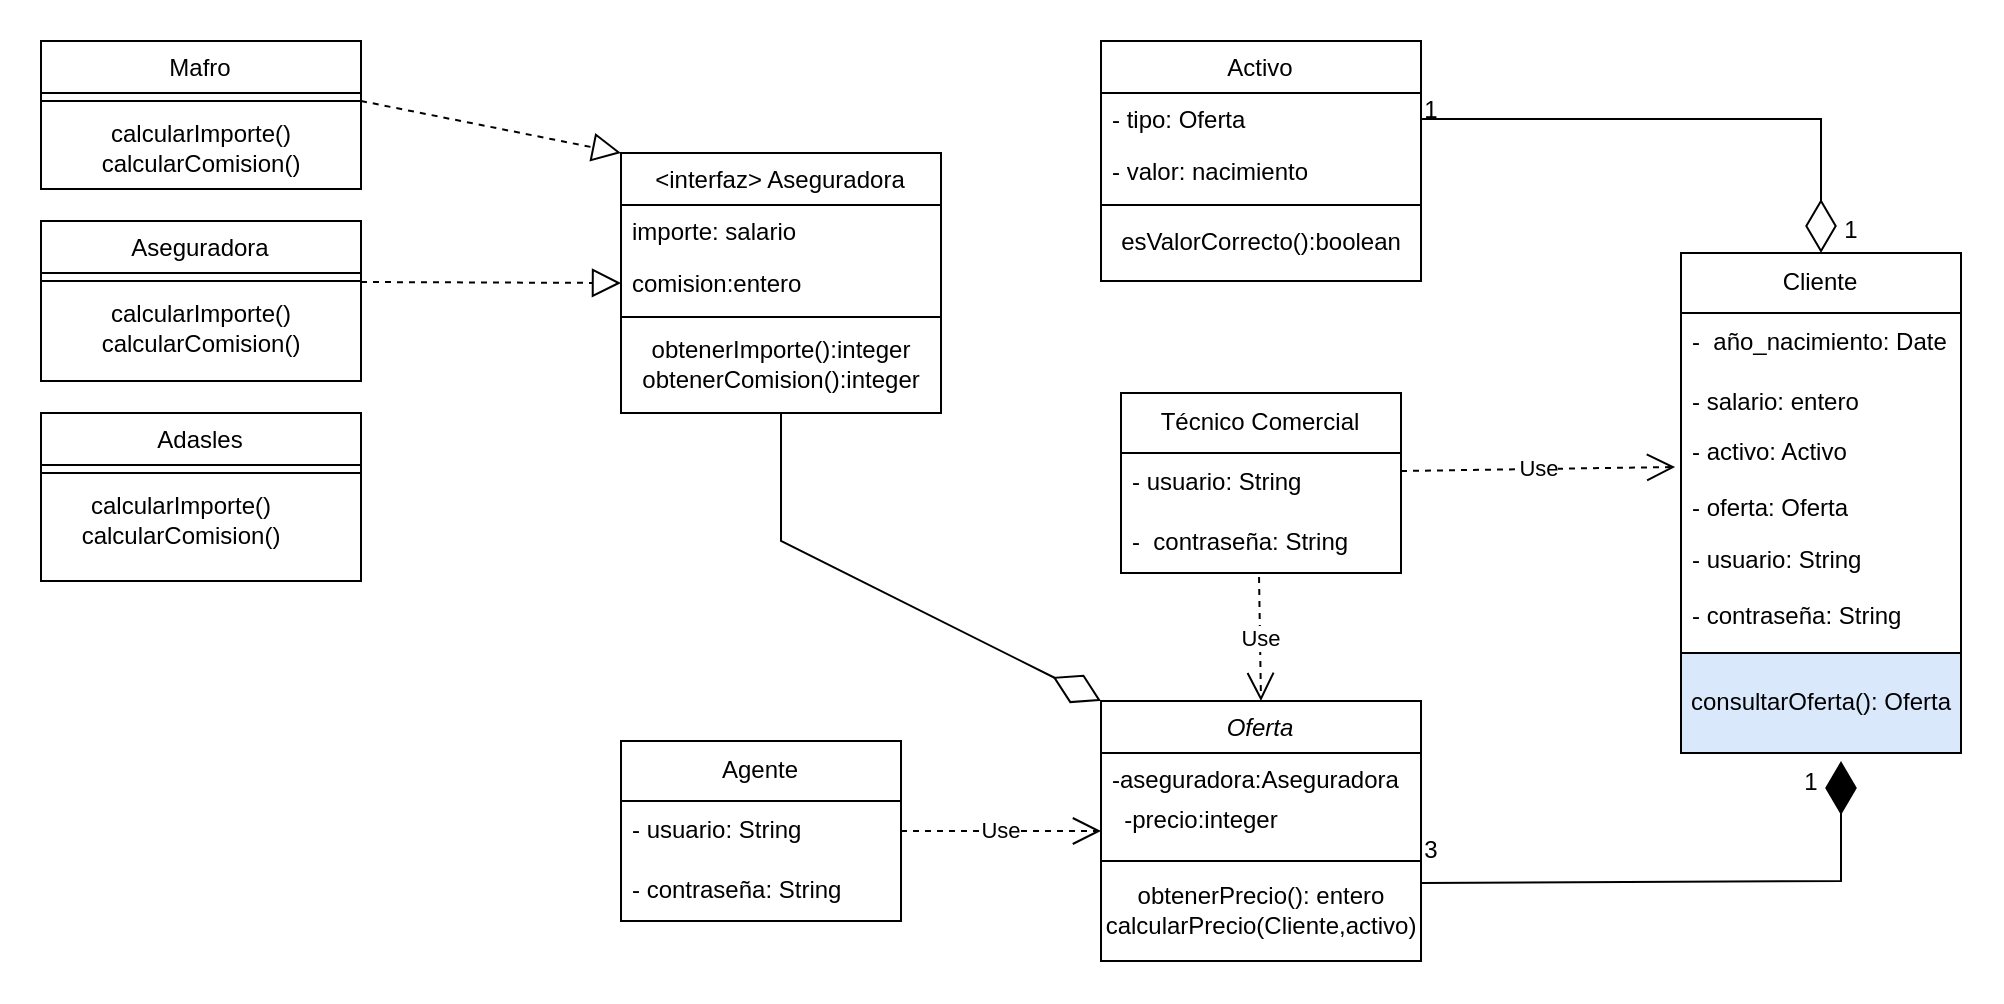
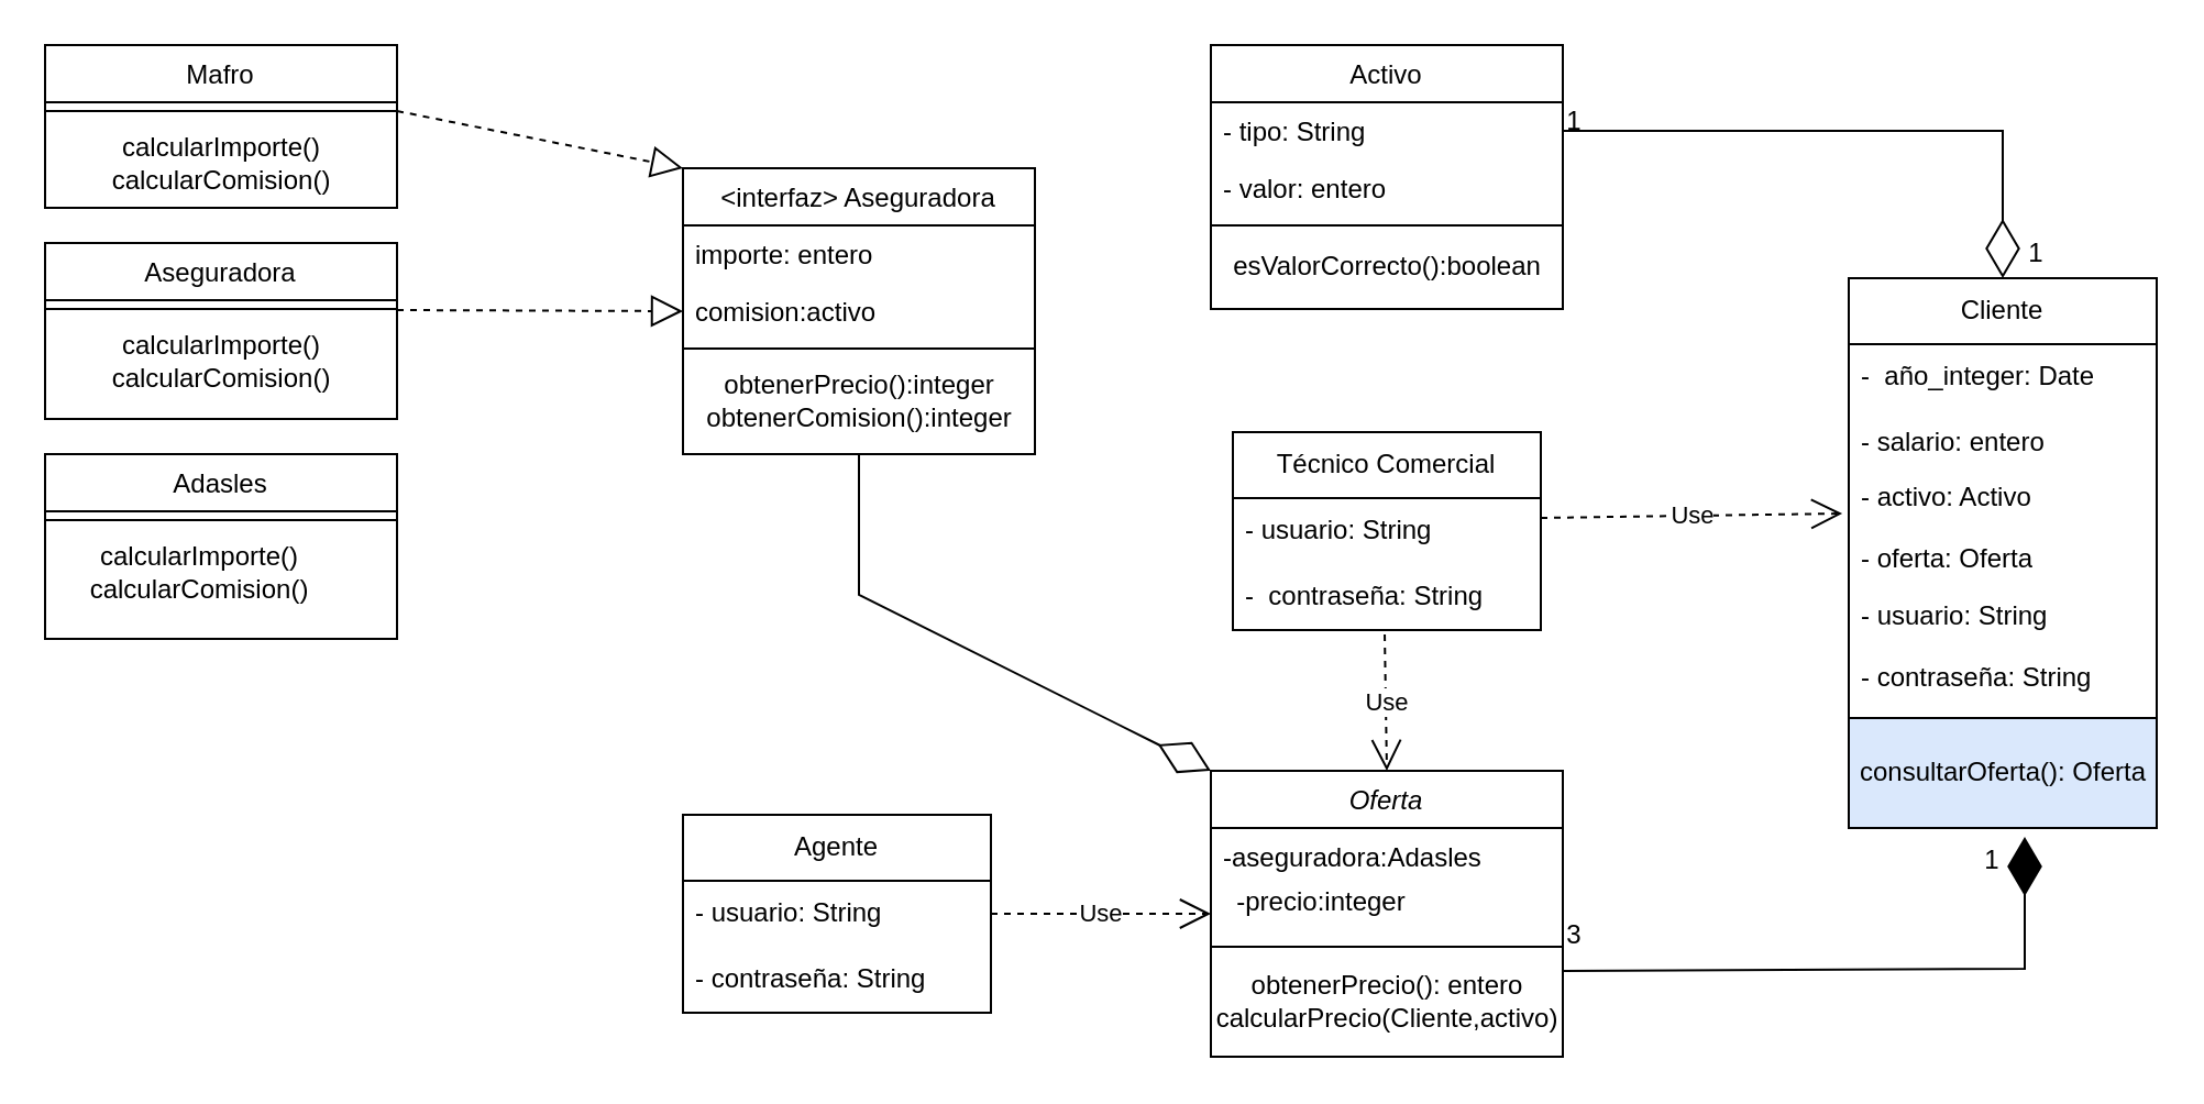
- <mxCell id="5" value="- tipo: Oferta" style="text;align=left;verticalAlign=top;spacingLeft=4;spacingRight=4;overflow=hidden;rotatable=0;points=[[0,0.5],[1,0.5]];portConstraint=eastwest;rounded=0;shadow=0;html=0;" parent="4" vertex="1"><mxGeometry y="26" width="160" height="26" as="geometry" /></mxCell>
+ <mxCell id="5" value="- tipo: String" style="text;align=left;verticalAlign=top;spacingLeft=4;spacingRight=4;overflow=hidden;rotatable=0;points=[[0,0.5],[1,0.5]];portConstraint=eastwest;rounded=0;shadow=0;html=0;" parent="4" vertex="1"><mxGeometry y="26" width="160" height="26" as="geometry" /></mxCell>
- <mxCell id="6" value="- valor: nacimiento" style="text;align=left;verticalAlign=top;spacingLeft=4;spacingRight=4;overflow=hidden;rotatable=0;points=[[0,0.5],[1,0.5]];portConstraint=eastwest;rounded=0;shadow=0;html=0;" parent="4" vertex="1"><mxGeometry y="52" width="160" height="26" as="geometry" /></mxCell>
+ <mxCell id="6" value="- valor: entero" style="text;align=left;verticalAlign=top;spacingLeft=4;spacingRight=4;overflow=hidden;rotatable=0;points=[[0,0.5],[1,0.5]];portConstraint=eastwest;rounded=0;shadow=0;html=0;" parent="4" vertex="1"><mxGeometry y="52" width="160" height="26" as="geometry" /></mxCell>
- <mxCell id="35" value="importe: salario" style="text;align=left;verticalAlign=top;spacingLeft=4;spacingRight=4;overflow=hidden;rotatable=0;points=[[0,0.5],[1,0.5]];portConstraint=eastwest;rounded=0;shadow=0;html=0;" vertex="1" parent="34"><mxGeometry y="26" width="160" height="26" as="geometry" /></mxCell>
+ <mxCell id="35" value="importe: entero" style="text;align=left;verticalAlign=top;spacingLeft=4;spacingRight=4;overflow=hidden;rotatable=0;points=[[0,0.5],[1,0.5]];portConstraint=eastwest;rounded=0;shadow=0;html=0;" vertex="1" parent="34"><mxGeometry y="26" width="160" height="26" as="geometry" /></mxCell>
- <mxCell id="36" value="comision:entero" style="text;align=left;verticalAlign=top;spacingLeft=4;spacingRight=4;overflow=hidden;rotatable=0;points=[[0,0.5],[1,0.5]];portConstraint=eastwest;rounded=0;shadow=0;html=0;" vertex="1" parent="34"><mxGeometry y="52" width="160" height="26" as="geometry" /></mxCell>
+ <mxCell id="36" value="comision:activo" style="text;align=left;verticalAlign=top;spacingLeft=4;spacingRight=4;overflow=hidden;rotatable=0;points=[[0,0.5],[1,0.5]];portConstraint=eastwest;rounded=0;shadow=0;html=0;" vertex="1" parent="34"><mxGeometry y="52" width="160" height="26" as="geometry" /></mxCell>
- <mxCell id="10" value="-&amp;nbsp; año_nacimiento: Date" style="text;strokeColor=none;fillColor=none;align=left;verticalAlign=middle;spacingLeft=4;spacingRight=4;overflow=hidden;points=[[0,0.5],[1,0.5]];portConstraint=eastwest;rotatable=0;whiteSpace=wrap;html=1;" parent="9" vertex="1"><mxGeometry y="30" width="140" height="30" as="geometry" /></mxCell>
+ <mxCell id="10" value="-&amp;nbsp; año_integer: Date" style="text;strokeColor=none;fillColor=none;align=left;verticalAlign=middle;spacingLeft=4;spacingRight=4;overflow=hidden;points=[[0,0.5],[1,0.5]];portConstraint=eastwest;rotatable=0;whiteSpace=wrap;html=1;" parent="9" vertex="1"><mxGeometry y="30" width="140" height="30" as="geometry" /></mxCell>
- <mxCell id="38" value="&lt;div&gt;obtenerImporte():integer&lt;/div&gt;&lt;div&gt;obtenerComision():integer&lt;br&gt;&lt;/div&gt;" style="text;html=1;align=center;verticalAlign=middle;resizable=0;points=[];autosize=1;strokeColor=none;fillColor=none;" vertex="1" parent="34"><mxGeometry y="86" width="160" height="40" as="geometry" /></mxCell>
+ <mxCell id="38" value="&lt;div&gt;obtenerPrecio():integer&lt;/div&gt;&lt;div&gt;obtenerComision():integer&lt;br&gt;&lt;/div&gt;" style="text;html=1;align=center;verticalAlign=middle;resizable=0;points=[];autosize=1;strokeColor=none;fillColor=none;" vertex="1" parent="34"><mxGeometry y="86" width="160" height="40" as="geometry" /></mxCell>
- <mxCell id="3" value="-aseguradora:Aseguradora" style="text;align=left;verticalAlign=top;spacingLeft=4;spacingRight=4;overflow=hidden;rotatable=0;points=[[0,0.5],[1,0.5]];portConstraint=eastwest;" parent="2" vertex="1"><mxGeometry y="26" width="160" height="26" as="geometry" /></mxCell>
+ <mxCell id="3" value="-aseguradora:Adasles" style="text;align=left;verticalAlign=top;spacingLeft=4;spacingRight=4;overflow=hidden;rotatable=0;points=[[0,0.5],[1,0.5]];portConstraint=eastwest;" parent="2" vertex="1"><mxGeometry y="26" width="160" height="26" as="geometry" /></mxCell>
